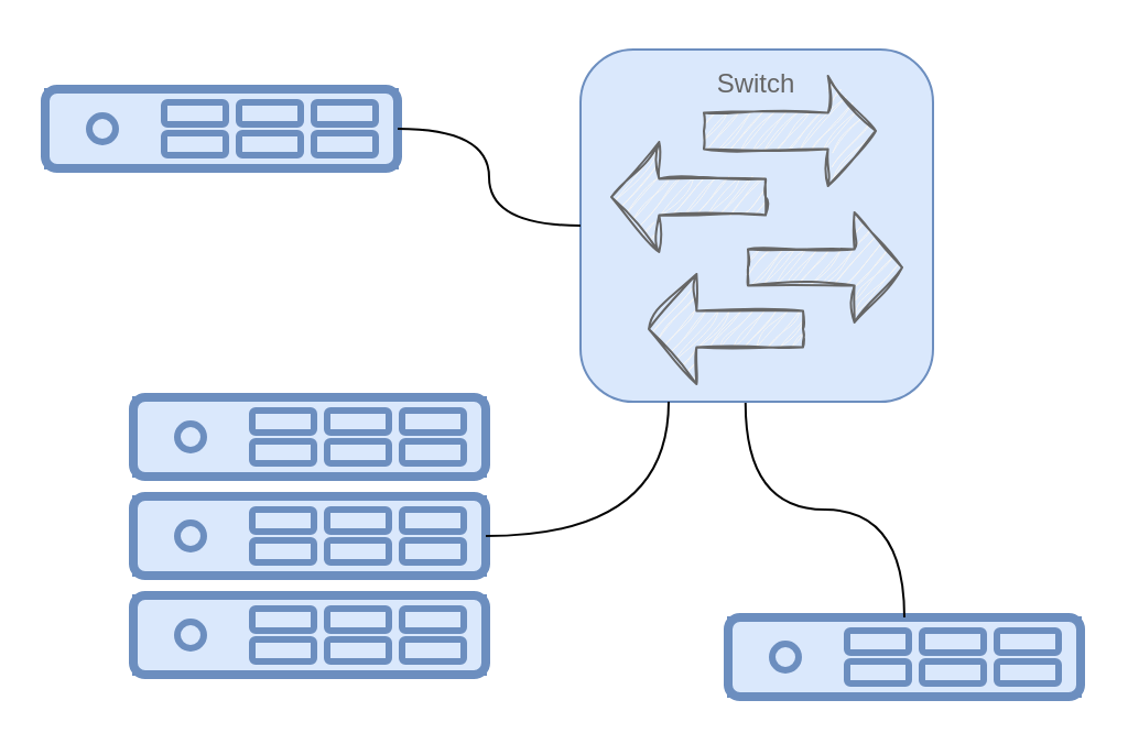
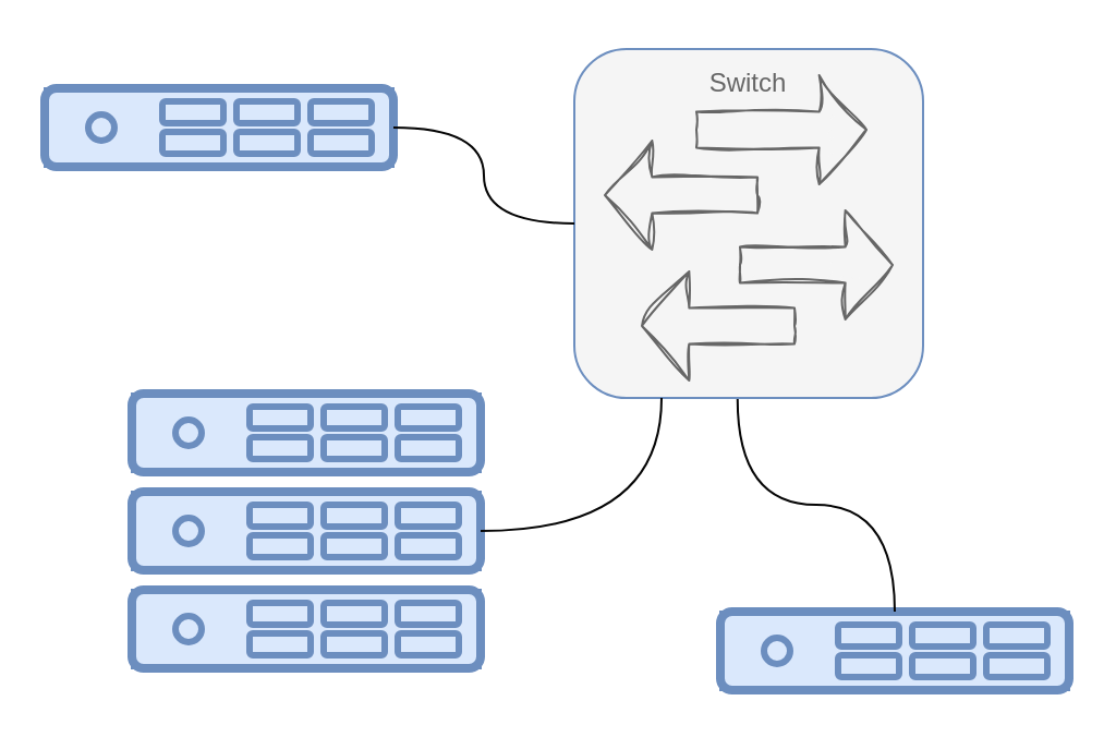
- <mxCell id="38" value="&lt;font color=&quot;#666666&quot;&gt;Switch&lt;/font&gt;&lt;div&gt;&lt;font color=&quot;#666666&quot;&gt;&lt;br&gt;&lt;/font&gt;&lt;/div&gt;&lt;div&gt;&lt;font color=&quot;#666666&quot;&gt;&lt;br&gt;&lt;/font&gt;&lt;/div&gt;&lt;div&gt;&lt;font color=&quot;#666666&quot;&gt;&lt;br&gt;&lt;/font&gt;&lt;/div&gt;&lt;div&gt;&lt;font color=&quot;#666666&quot;&gt;&lt;br&gt;&lt;/font&gt;&lt;/div&gt;&lt;div&gt;&lt;font color=&quot;#666666&quot;&gt;&lt;br&gt;&lt;/font&gt;&lt;/div&gt;&lt;div&gt;&lt;font color=&quot;#666666&quot;&gt;&lt;br&gt;&lt;/font&gt;&lt;/div&gt;&lt;div&gt;&lt;font color=&quot;#666666&quot;&gt;&lt;br&gt;&lt;/font&gt;&lt;/div&gt;&lt;div&gt;&lt;font color=&quot;#666666&quot;&gt;&lt;br&gt;&lt;/font&gt;&lt;/div&gt;&lt;div&gt;&lt;br&gt;&lt;/div&gt;" style="rounded=1;whiteSpace=wrap;html=1;fillColor=#dae8fc;strokeColor=#6c8ebf;container=0;" vertex="1" parent="1"><mxGeometry x="263" y="22" width="160" height="160" as="geometry" /></mxCell>
+ <mxCell id="38" value="&lt;font color=&quot;#666666&quot;&gt;Switch&lt;/font&gt;&lt;div&gt;&lt;font color=&quot;#666666&quot;&gt;&lt;br&gt;&lt;/font&gt;&lt;/div&gt;&lt;div&gt;&lt;font color=&quot;#666666&quot;&gt;&lt;br&gt;&lt;/font&gt;&lt;/div&gt;&lt;div&gt;&lt;font color=&quot;#666666&quot;&gt;&lt;br&gt;&lt;/font&gt;&lt;/div&gt;&lt;div&gt;&lt;font color=&quot;#666666&quot;&gt;&lt;br&gt;&lt;/font&gt;&lt;/div&gt;&lt;div&gt;&lt;font color=&quot;#666666&quot;&gt;&lt;br&gt;&lt;/font&gt;&lt;/div&gt;&lt;div&gt;&lt;font color=&quot;#666666&quot;&gt;&lt;br&gt;&lt;/font&gt;&lt;/div&gt;&lt;div&gt;&lt;font color=&quot;#666666&quot;&gt;&lt;br&gt;&lt;/font&gt;&lt;/div&gt;&lt;div&gt;&lt;font color=&quot;#666666&quot;&gt;&lt;br&gt;&lt;/font&gt;&lt;/div&gt;&lt;div&gt;&lt;br&gt;&lt;/div&gt;" style="rounded=1;whiteSpace=wrap;html=1;fillColor=#f5f5f5;strokeColor=#6c8ebf;container=0;" vertex="1" parent="1"><mxGeometry x="263" y="22" width="160" height="160" as="geometry" /></mxCell>
